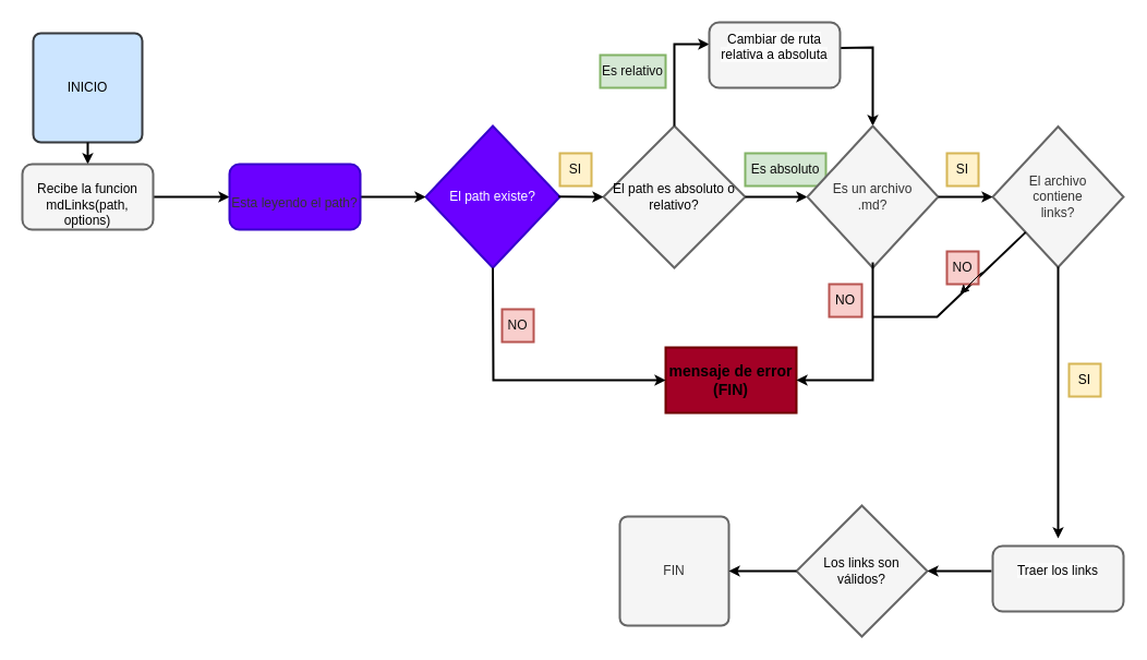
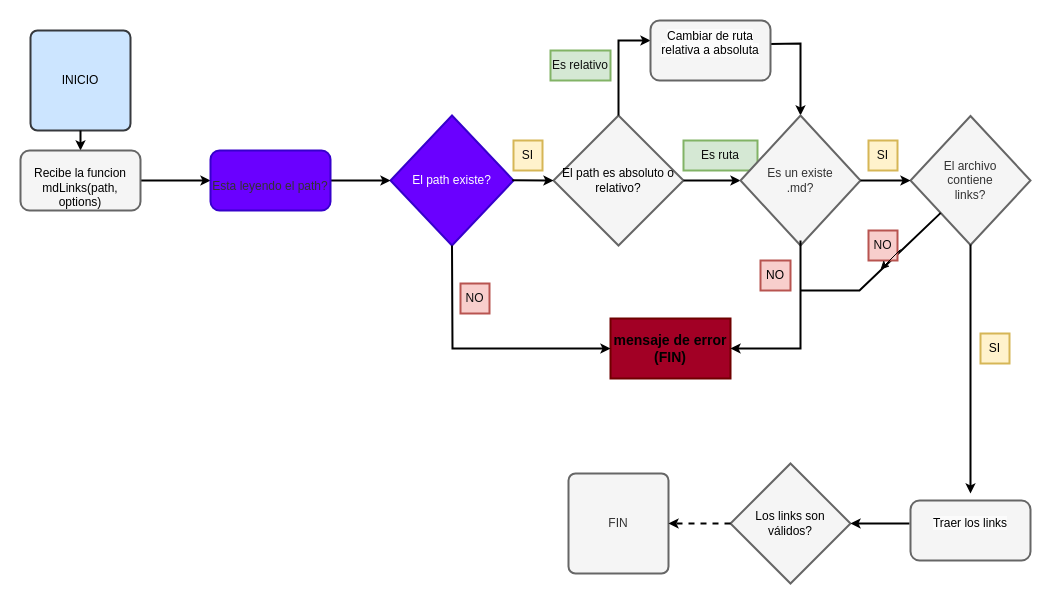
- <mxCell id="8" value="&lt;font color=&quot;#0d0d0d&quot;&gt;Es absoluto&lt;/font&gt;" style="text;strokeColor=#82b366;align=center;fillColor=#d5e8d4;html=1;verticalAlign=middle;whiteSpace=wrap;rounded=0;strokeWidth=2;" parent="1" vertex="1"><mxGeometry x="683" y="140" width="74" height="30" as="geometry" /></mxCell>
+ <mxCell id="8" value="&lt;font color=&quot;#0d0d0d&quot;&gt;Es ruta&lt;/font&gt;" style="text;strokeColor=#82b366;align=center;fillColor=#d5e8d4;html=1;verticalAlign=middle;whiteSpace=wrap;rounded=0;strokeWidth=2;" parent="1" vertex="1"><mxGeometry x="683" y="140" width="74" height="30" as="geometry" /></mxCell>
- <mxCell id="11" value="&lt;div&gt;Es un archivo&lt;/div&gt;&lt;div&gt;.md?&lt;br&gt;&lt;/div&gt;" style="strokeWidth=2;html=1;shape=mxgraph.flowchart.decision;whiteSpace=wrap;fillColor=#f5f5f5;fontColor=#333333;strokeColor=#666666;" parent="1" vertex="1"><mxGeometry x="740" y="115" width="120" height="130" as="geometry" /></mxCell>
+ <mxCell id="11" value="&lt;div&gt;Es un existe&lt;/div&gt;&lt;div&gt;.md?&lt;br&gt;&lt;/div&gt;" style="strokeWidth=2;html=1;shape=mxgraph.flowchart.decision;whiteSpace=wrap;fillColor=#f5f5f5;fontColor=#333333;strokeColor=#666666;" parent="1" vertex="1"><mxGeometry x="740" y="115" width="120" height="130" as="geometry" /></mxCell>
- <mxCell id="22" value="" style="endArrow=classic;html=1;rounded=0;strokeWidth=2;endSize=4;exitX=0;exitY=0.5;exitDx=0;exitDy=0;exitPerimeter=0;" parent="1" source="14" target="5" edge="1"><mxGeometry width="50" height="50" relative="1" as="geometry"><mxPoint x="739" y="522.83" as="sourcePoint" /><mxPoint x="669" y="523" as="targetPoint" /></mxGeometry></mxCell>
+ <mxCell id="22" value="" style="endArrow=classic;html=1;rounded=0;strokeWidth=2;endSize=4;exitX=0;exitY=0.5;exitDx=0;exitDy=0;exitPerimeter=0;dashed=1;" parent="1" source="14" target="5" edge="1"><mxGeometry width="50" height="50" relative="1" as="geometry"><mxPoint x="739" y="522.83" as="sourcePoint" /><mxPoint x="669" y="523" as="targetPoint" /></mxGeometry></mxCell>
